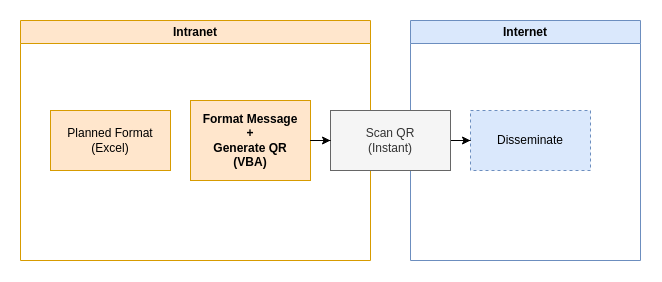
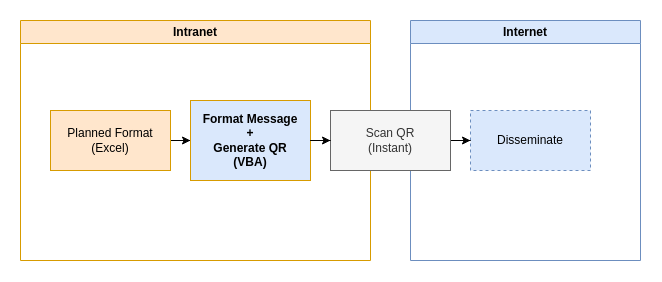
+ <mxCell id="4" value="" style="edgeStyle=orthogonalEdgeStyle;rounded=0;orthogonalLoop=1;jettySize=auto;html=1;" parent="3" source="5" target="6" edge="1"><mxGeometry relative="1" as="geometry" /></mxCell>
- <mxCell id="6" value="Format Message&lt;div&gt;+&lt;br&gt;Generate QR&lt;/div&gt;&lt;div&gt;(VBA)&lt;/div&gt;" style="rounded=0;whiteSpace=wrap;html=1;fillColor=#ffe6cc;strokeColor=#d79b00;fontStyle=1" parent="3" vertex="1"><mxGeometry x="-220" y="80" width="120" height="80" as="geometry" /></mxCell>
+ <mxCell id="6" value="Format Message&lt;div&gt;+&lt;br&gt;Generate QR&lt;/div&gt;&lt;div&gt;(VBA)&lt;/div&gt;" style="rounded=0;whiteSpace=wrap;html=1;fillColor=#dae8fc;strokeColor=#d79b00;fontStyle=1;" parent="3" vertex="1"><mxGeometry x="-220" y="80" width="120" height="80" as="geometry" /></mxCell>
